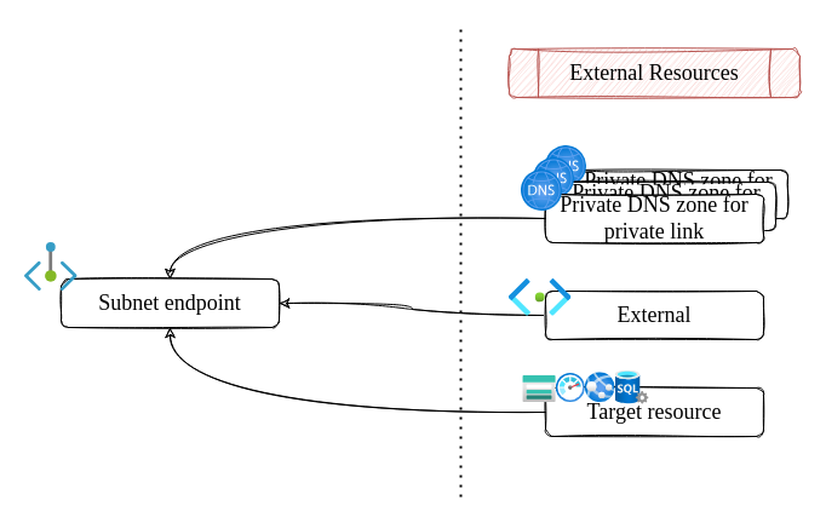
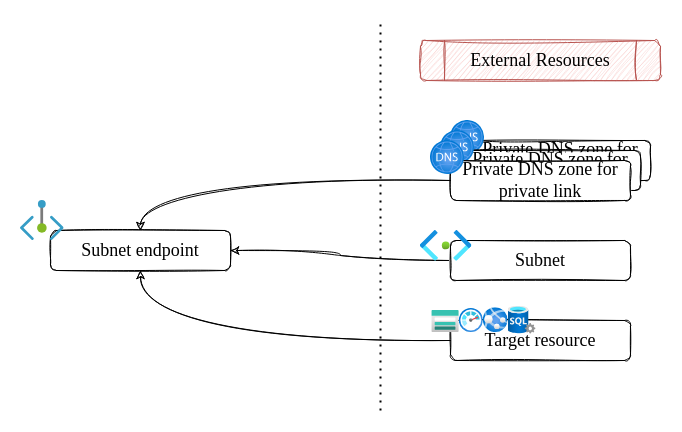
- <mxCell id="17" value="External" style="rounded=1;whiteSpace=wrap;html=1;sketch=1;fontFamily=Architects Daughter;fontSource=https%3A%2F%2Ffonts.googleapis.com%2Fcss%3Ffamily%3DArchitects%2BDaughter;fontSize=18;" vertex="1" parent="1"><mxGeometry x="450" y="240" width="180" height="40" as="geometry" /></mxCell>
+ <mxCell id="17" value="Subnet" style="rounded=1;whiteSpace=wrap;html=1;sketch=1;fontFamily=Architects Daughter;fontSource=https%3A%2F%2Ffonts.googleapis.com%2Fcss%3Ffamily%3DArchitects%2BDaughter;fontSize=18;" vertex="1" parent="1"><mxGeometry x="450" y="240" width="180" height="40" as="geometry" /></mxCell>
